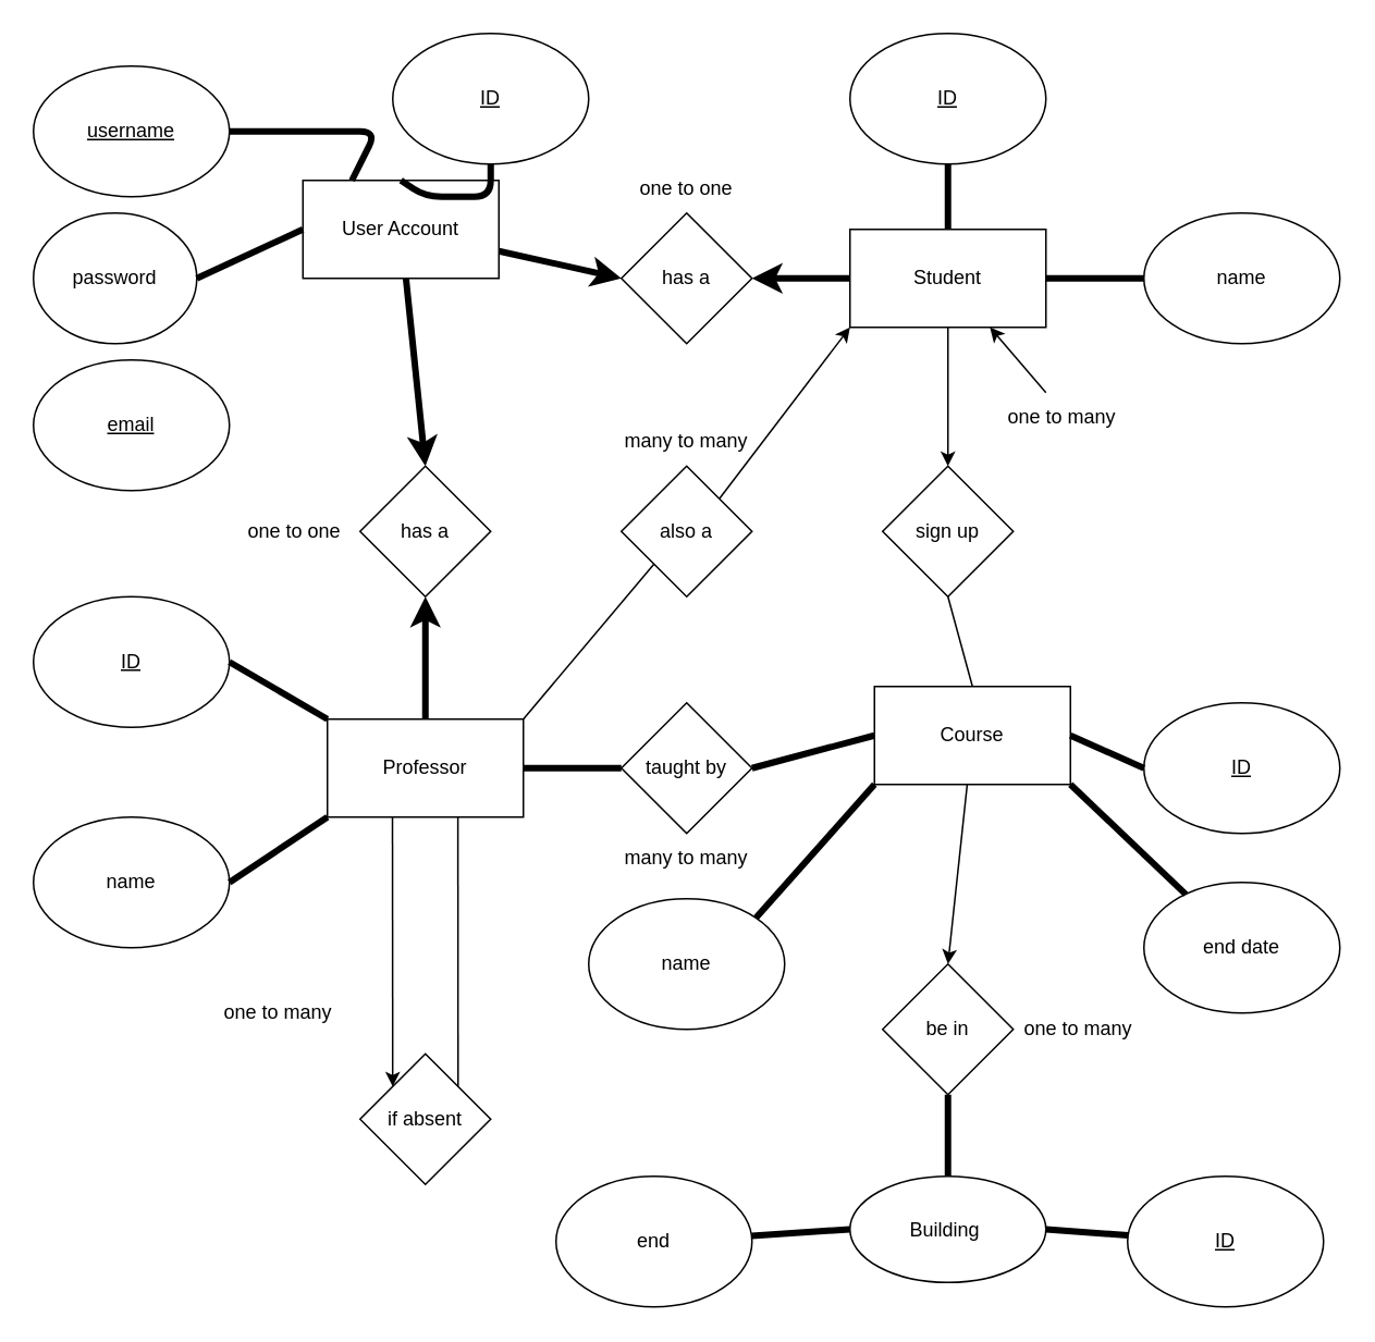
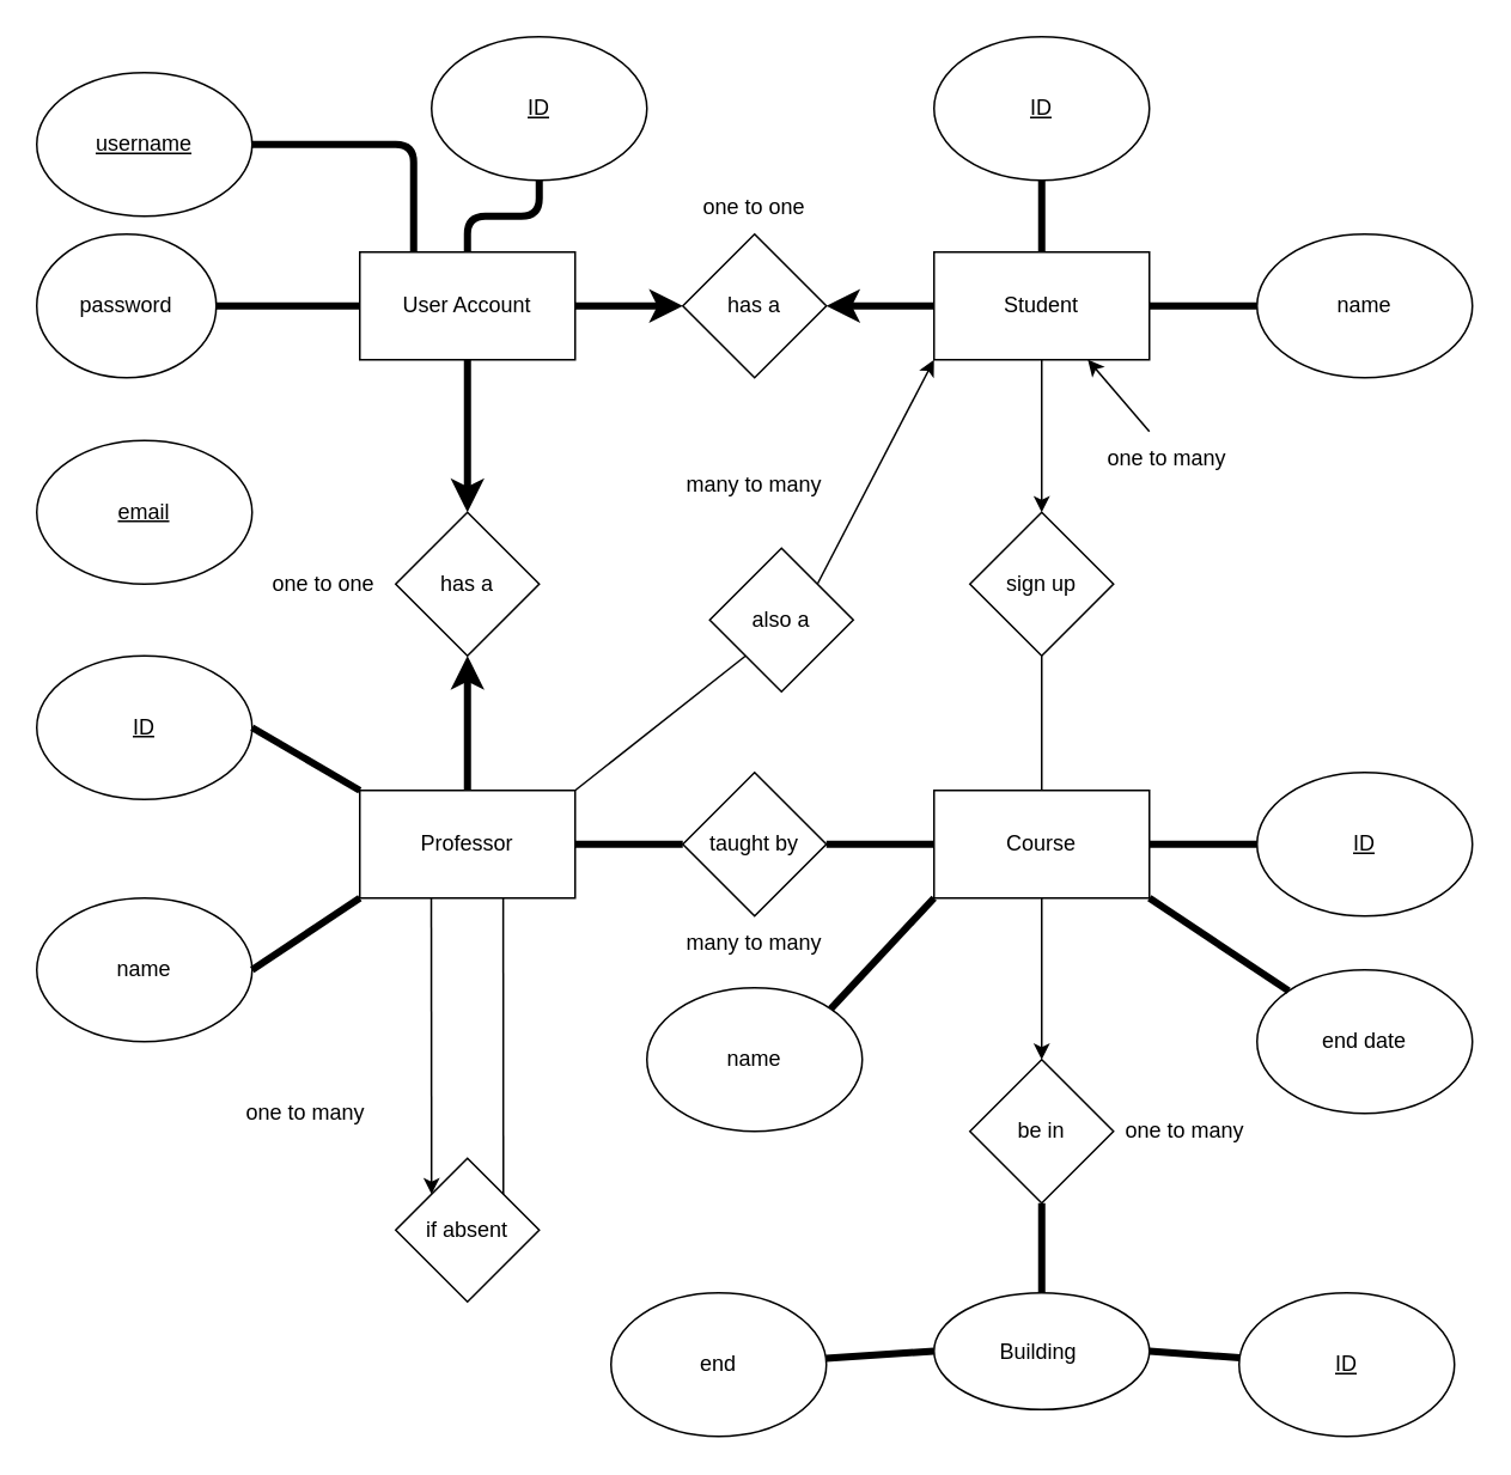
- <mxCell id="9" value="User Account" style="rounded=0;whiteSpace=wrap;html=1;" parent="1" vertex="1"><mxGeometry x="185" y="110" width="120" height="60" as="geometry" /></mxCell>
+ <mxCell id="9" value="User Account" style="rounded=0;whiteSpace=wrap;html=1;" parent="1" vertex="1"><mxGeometry x="200" y="140" width="120" height="60" as="geometry" /></mxCell>
- <mxCell id="15" value="&lt;u&gt;email&lt;/u&gt;" style="ellipse;whiteSpace=wrap;html=1;" parent="1" vertex="1"><mxGeometry x="20" y="220" width="120" height="80" as="geometry" /></mxCell>
+ <mxCell id="15" value="&lt;u&gt;email&lt;/u&gt;" style="ellipse;whiteSpace=wrap;html=1;" parent="1" vertex="1"><mxGeometry x="20" y="245" width="120" height="80" as="geometry" /></mxCell>
- <mxCell id="54" value="also a" style="rhombus;whiteSpace=wrap;html=1;" parent="1" vertex="1"><mxGeometry x="380" y="285" width="80" height="80" as="geometry" /></mxCell>
+ <mxCell id="54" value="also a" style="rhombus;whiteSpace=wrap;html=1;" parent="1" vertex="1"><mxGeometry x="395" y="305" width="80" height="80" as="geometry" /></mxCell>
- <mxCell id="6" value="Course" style="rounded=0;whiteSpace=wrap;html=1;" parent="1" vertex="1"><mxGeometry x="535" y="420" width="120" height="60" as="geometry" /></mxCell>
+ <mxCell id="6" value="Course" style="rounded=0;whiteSpace=wrap;html=1;" parent="1" vertex="1"><mxGeometry x="520" y="440" width="120" height="60" as="geometry" /></mxCell>
